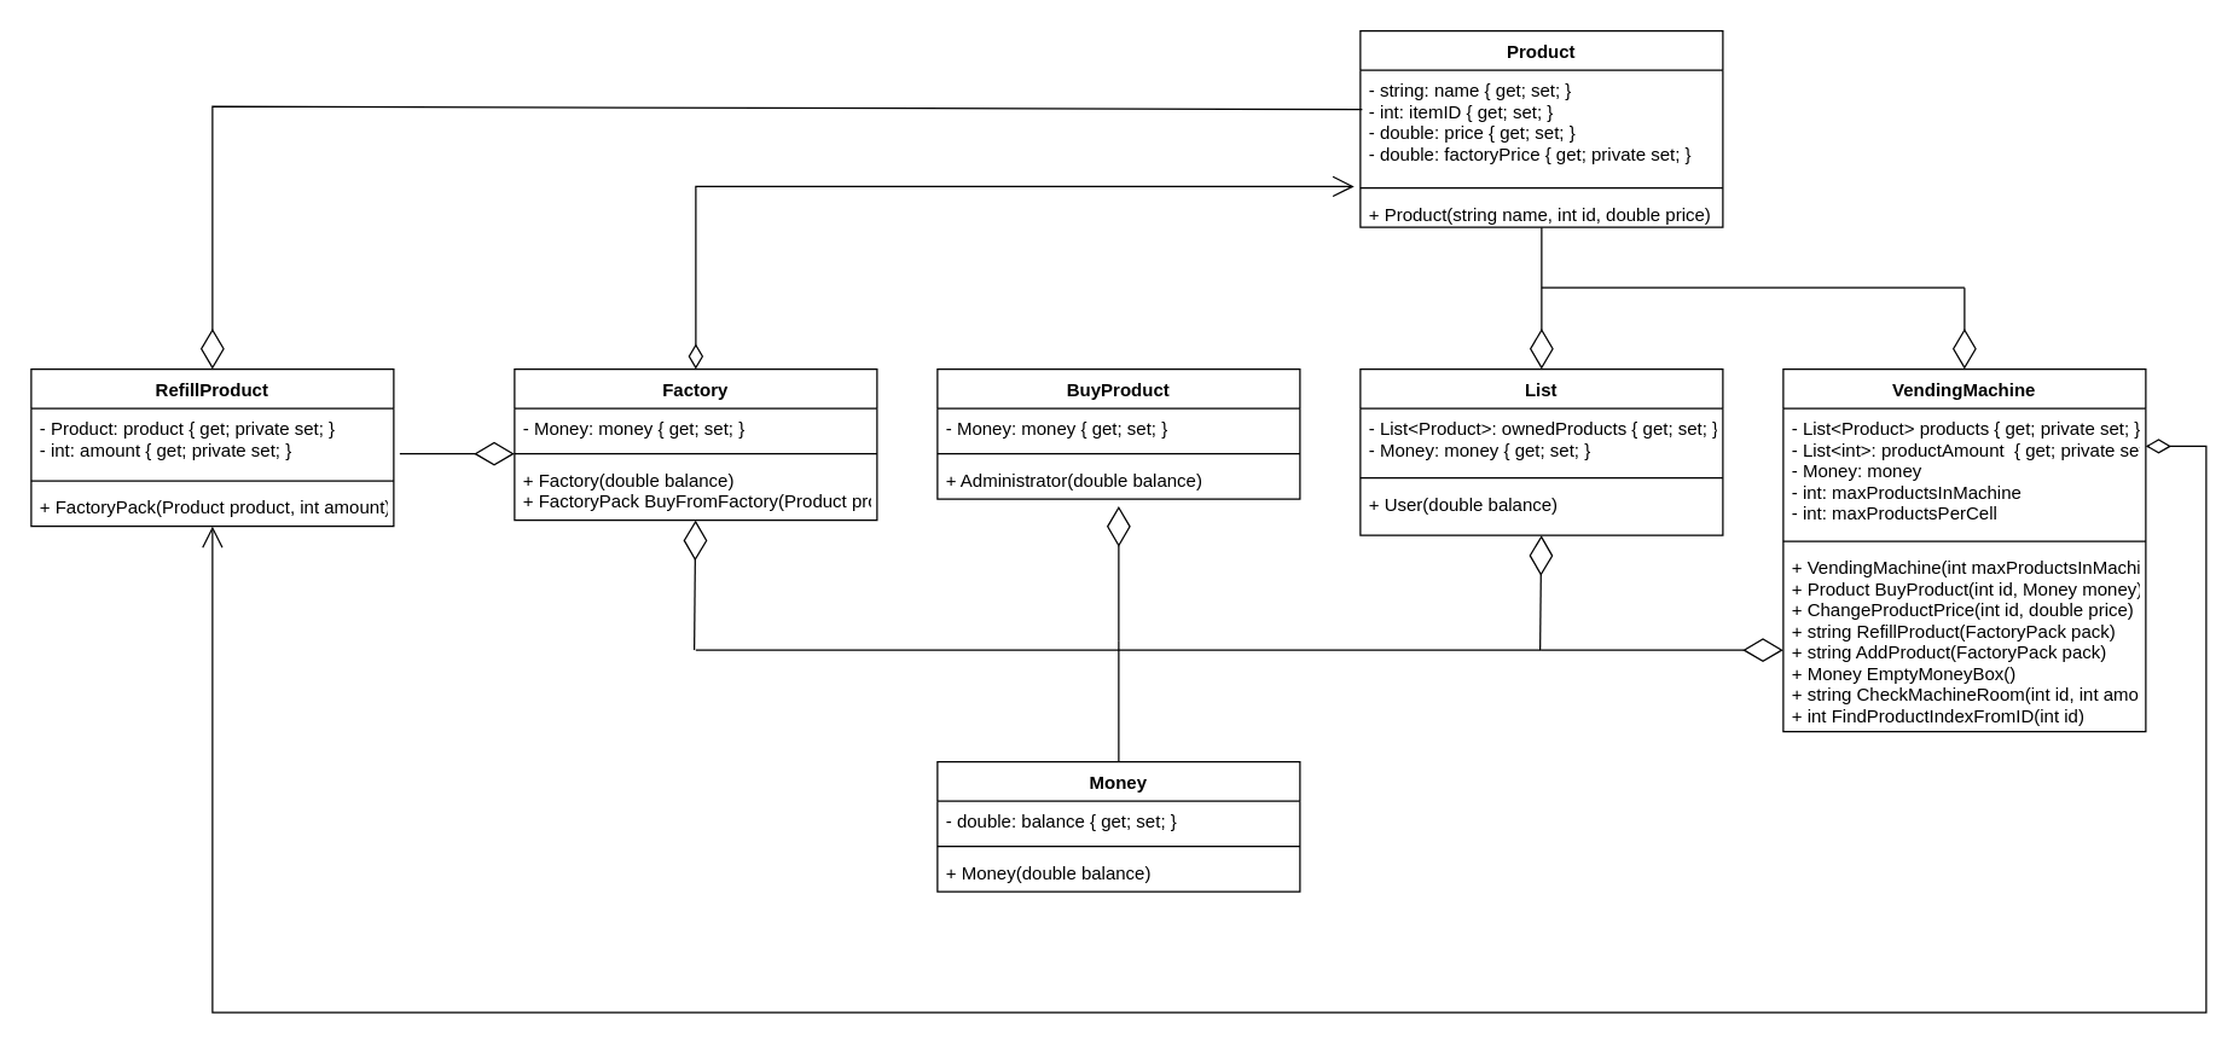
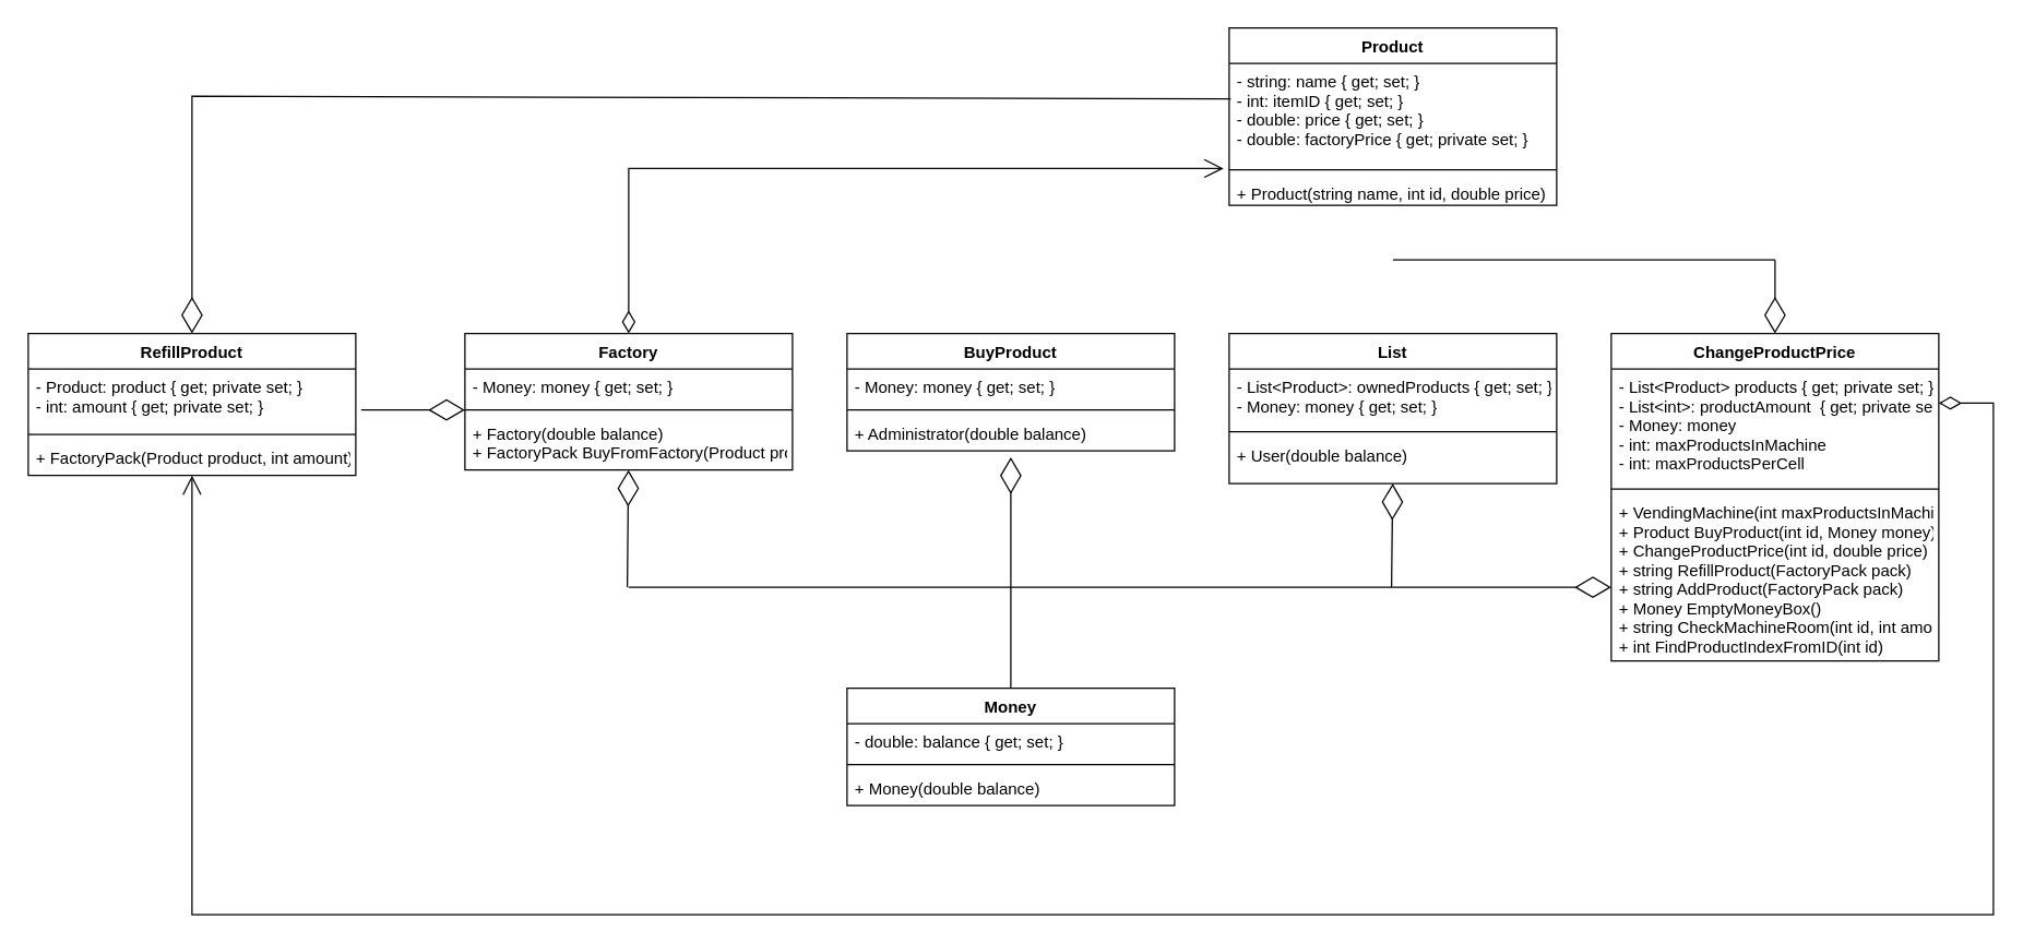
- <mxCell id="31" value="" style="endArrow=diamondThin;endFill=0;endSize=24;html=1;entryX=0.5;entryY=0;entryDx=0;entryDy=0;" edge="1" parent="1" source="9" target="10"><mxGeometry width="160" relative="1" as="geometry"><mxPoint x="1020" y="150" as="sourcePoint" /><mxPoint x="1170" y="60" as="targetPoint" /></mxGeometry></mxCell>
- <mxCell id="2" value="VendingMachine" style="swimlane;fontStyle=1;align=center;verticalAlign=top;childLayout=stackLayout;horizontal=1;startSize=26;horizontalStack=0;resizeParent=1;resizeParentMax=0;resizeLast=0;collapsible=1;marginBottom=0;" parent="1" vertex="1"><mxGeometry x="1180" y="244" width="240" height="240" as="geometry" /></mxCell>
+ <mxCell id="2" value="ChangeProductPrice" style="swimlane;fontStyle=1;align=center;verticalAlign=top;childLayout=stackLayout;horizontal=1;startSize=26;horizontalStack=0;resizeParent=1;resizeParentMax=0;resizeLast=0;collapsible=1;marginBottom=0;" parent="1" vertex="1"><mxGeometry x="1180" y="244" width="240" height="240" as="geometry" /></mxCell>
